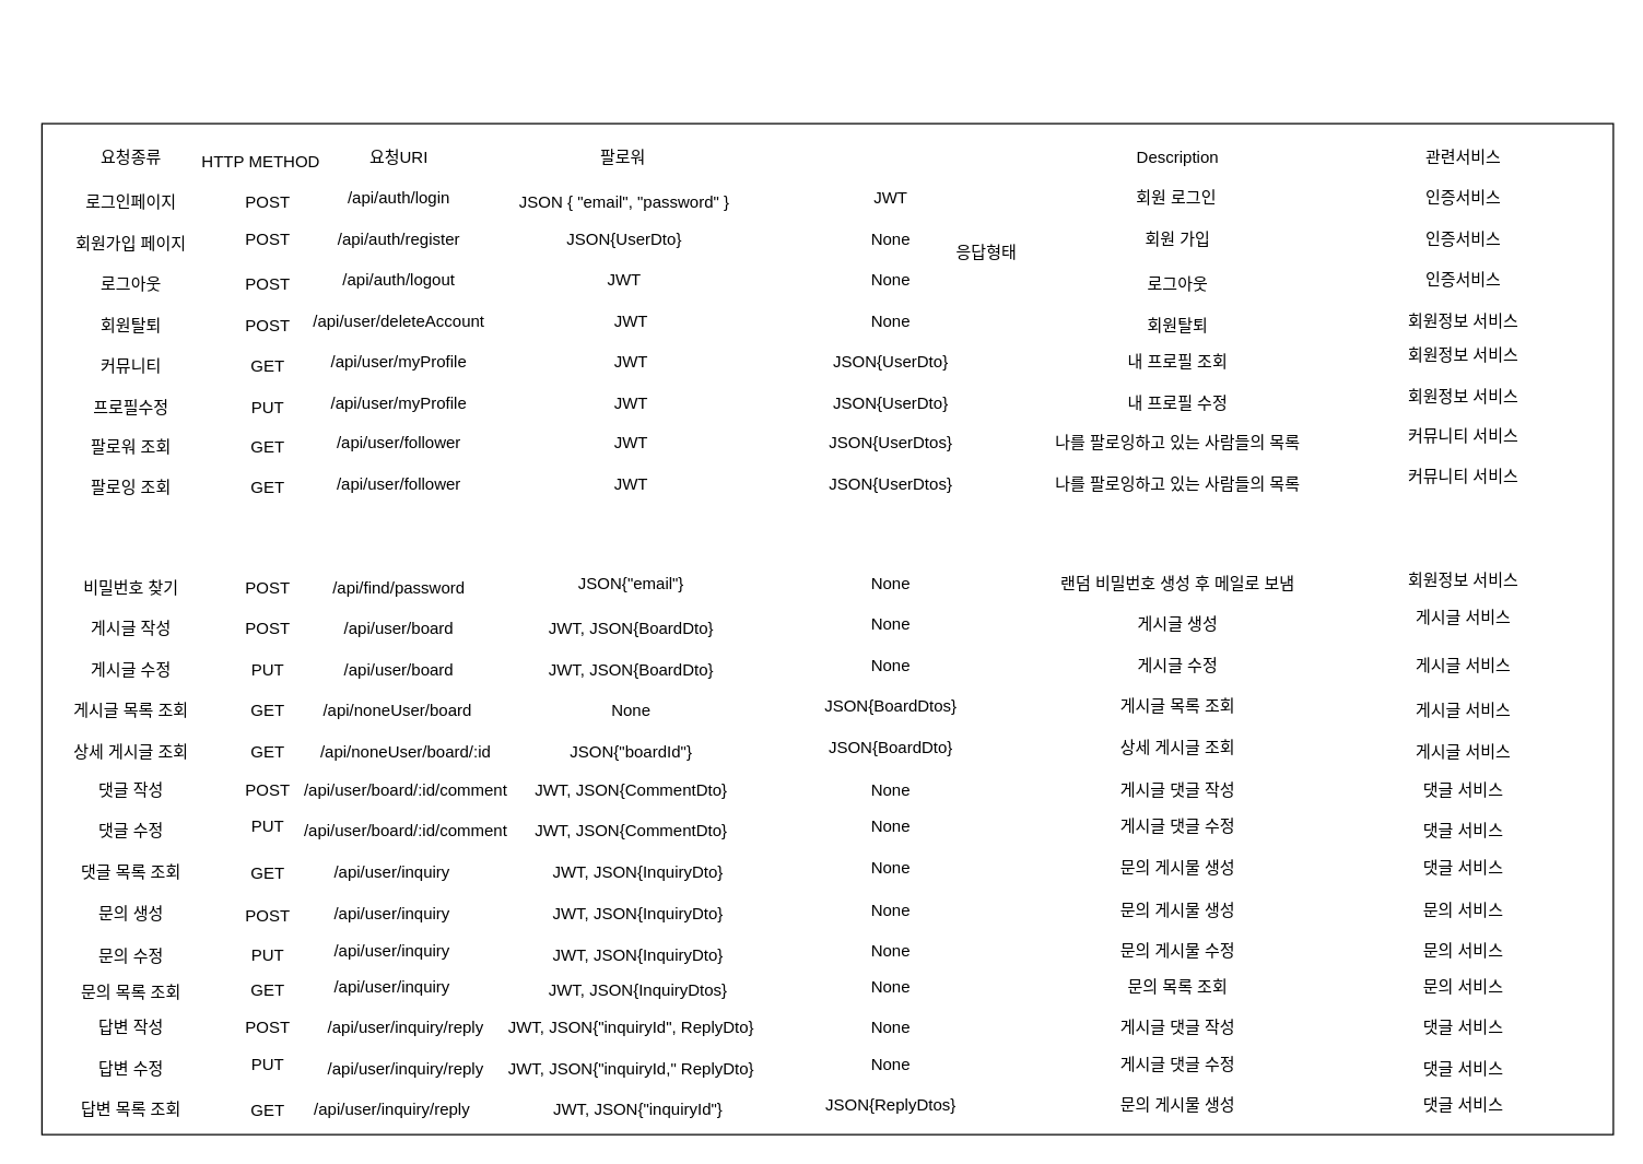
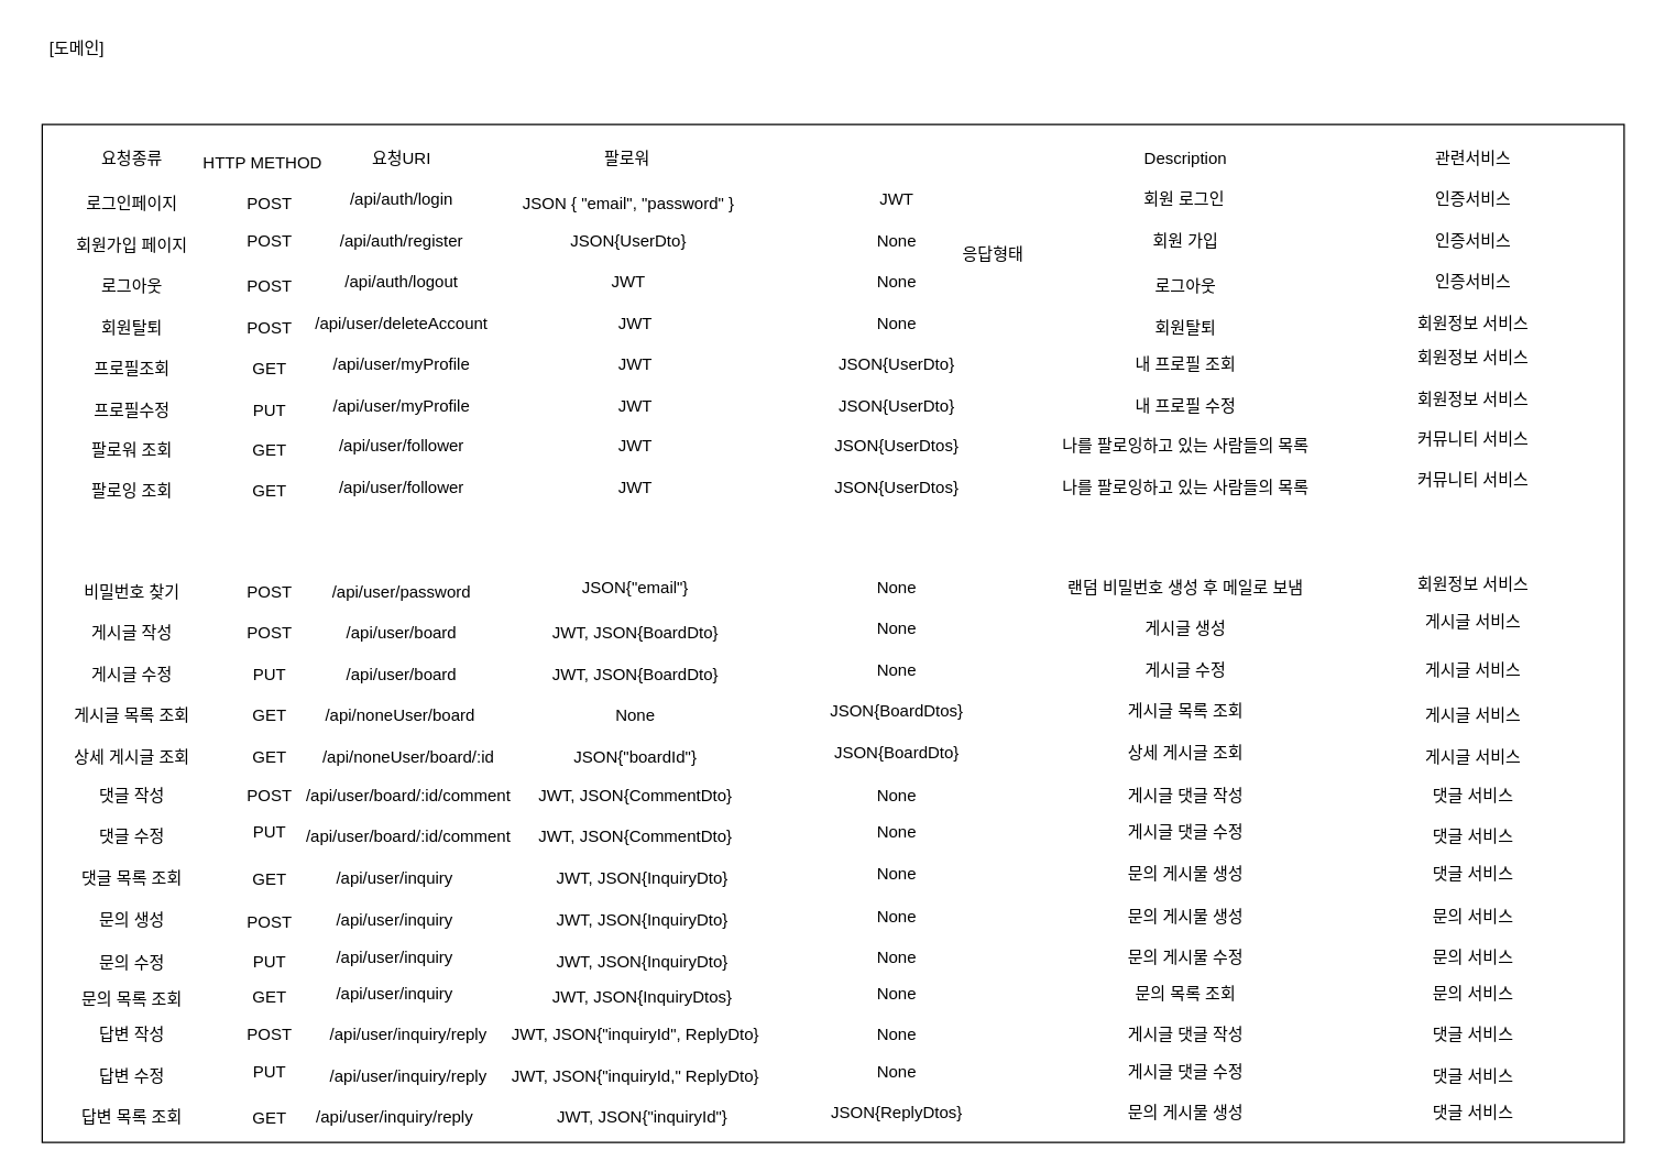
+ <mxCell id="2" value="[도메인]" style="text;html=1;align=center;verticalAlign=middle;resizable=0;points=[];autosize=1;strokeColor=none;fillColor=none;" parent="1" vertex="1"><mxGeometry x="20" y="20" width="70" height="30" as="geometry" /></mxCell>
- <mxCell id="31" value="커뮤니티" style="text;html=1;align=center;verticalAlign=middle;resizable=0;points=[];autosize=1;strokeColor=none;fillColor=none;" parent="1" vertex="1"><mxGeometry x="55" y="253" width="80" height="30" as="geometry" /></mxCell>
+ <mxCell id="31" value="프로필조회" style="text;html=1;align=center;verticalAlign=middle;resizable=0;points=[];autosize=1;strokeColor=none;fillColor=none;" parent="1" vertex="1"><mxGeometry x="55" y="253" width="80" height="30" as="geometry" /></mxCell>
- <mxCell id="37" value="/api/find/password" style="text;html=1;align=center;verticalAlign=middle;resizable=0;points=[];autosize=1;strokeColor=none;fillColor=none;" parent="1" vertex="1"><mxGeometry x="231" y="415" width="120" height="30" as="geometry" /></mxCell>
+ <mxCell id="37" value="/api/user/password" style="text;html=1;align=center;verticalAlign=middle;resizable=0;points=[];autosize=1;strokeColor=none;fillColor=none;" parent="1" vertex="1"><mxGeometry x="231" y="415" width="120" height="30" as="geometry" /></mxCell>
